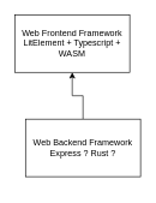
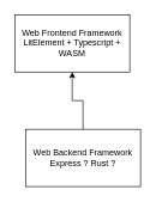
- <mxCell id="4" value="Web Backend Framework&lt;br&gt;Express ? Rust ?" style="rounded=0;whiteSpace=wrap;html=1;" vertex="1" parent="1"><mxGeometry x="35" y="165" width="160" height="80" as="geometry" /></mxCell>
+ <mxCell id="4" value="Web Backend Framework&lt;br&gt;Express ? Rust ?" style="rounded=0;whiteSpace=wrap;html=1;" vertex="1" parent="1"><mxGeometry x="35" y="180" width="160" height="80" as="geometry" /></mxCell>
